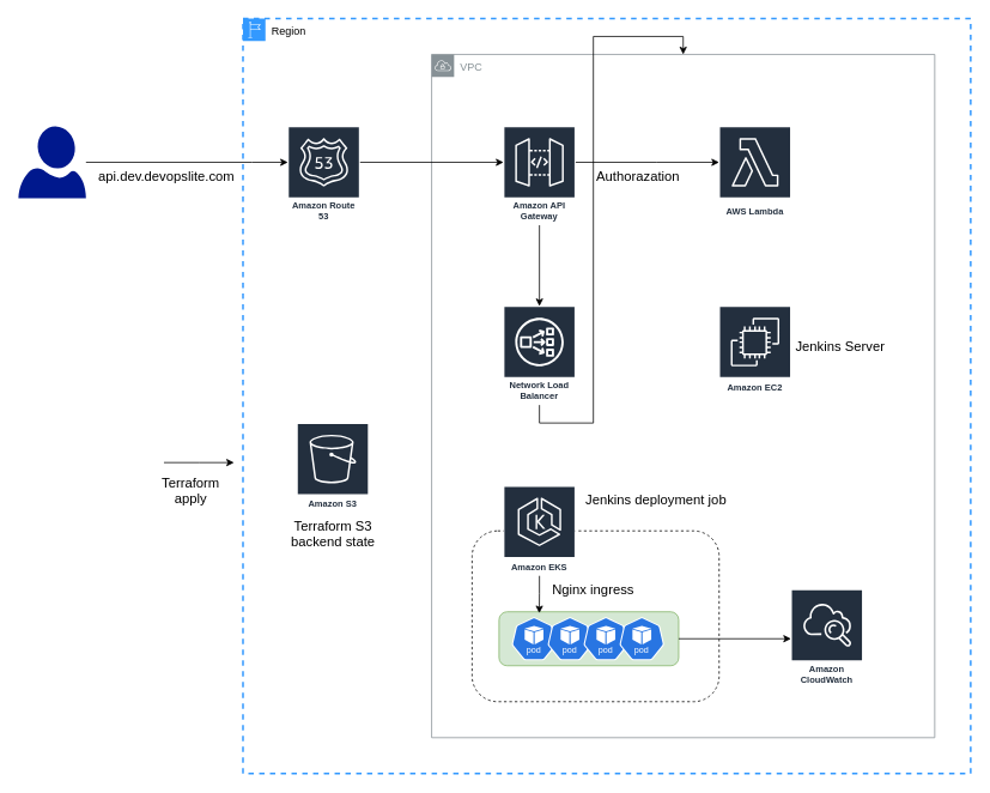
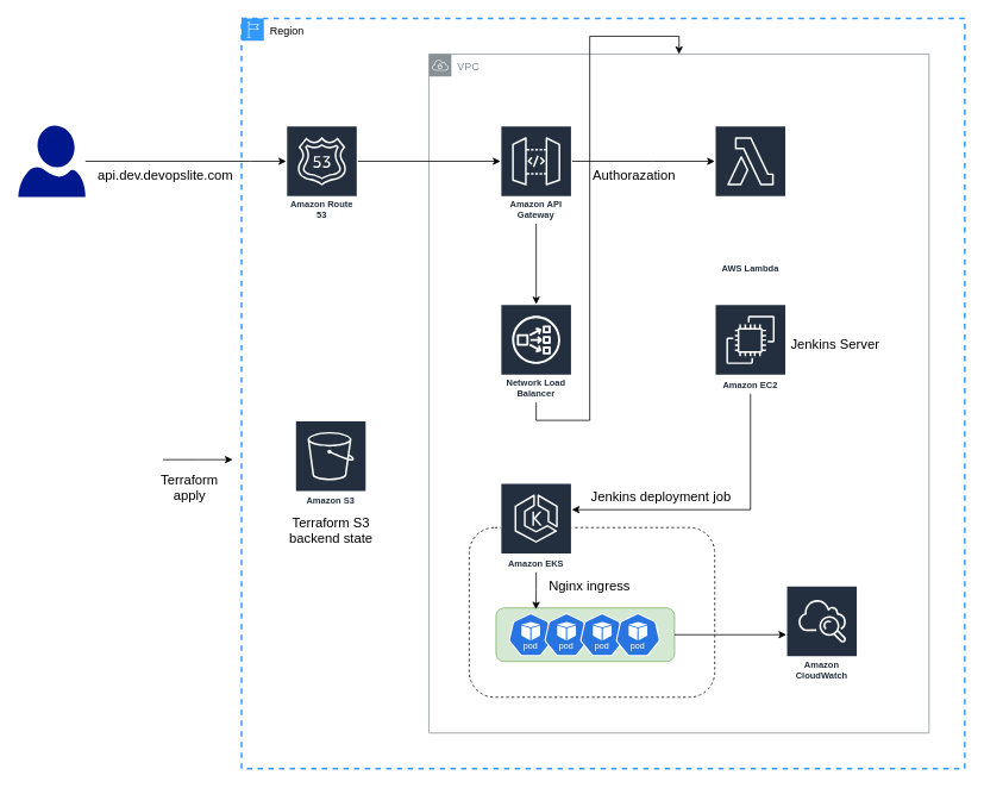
- <mxCell id="8" value="AWS Lambda" style="sketch=0;outlineConnect=0;fontColor=#232F3E;gradientColor=none;strokeColor=#ffffff;fillColor=#232F3E;dashed=0;verticalLabelPosition=middle;verticalAlign=bottom;align=center;html=1;whiteSpace=wrap;fontSize=10;fontStyle=1;spacing=3;shape=mxgraph.aws4.productIcon;prIcon=mxgraph.aws4.lambda;" vertex="1" parent="1"><mxGeometry x="800" y="140" width="80" height="105" as="geometry" /></mxCell>
+ <mxCell id="8" value="AWS Lambda" style="sketch=0;outlineConnect=0;fontColor=#232F3E;gradientColor=none;strokeColor=#ffffff;fillColor=#232F3E;dashed=0;verticalLabelPosition=middle;verticalAlign=bottom;align=center;html=1;whiteSpace=wrap;fontSize=10;fontStyle=1;spacing=3;shape=mxgraph.aws4.productIcon;prIcon=mxgraph.aws4.lambda;" vertex="1" parent="1"><mxGeometry x="800" y="140" width="80" height="170" as="geometry" /></mxCell>
- <mxCell id="34" value="Jenkins deployment job" style="text;html=1;align=center;verticalAlign=middle;whiteSpace=wrap;rounded=0;fontSize=15;" vertex="1" parent="1"><mxGeometry x="650" y="540" width="160" height="30" as="geometry" /></mxCell>
+ <mxCell id="34" value="Jenkins deployment job" style="text;html=1;align=center;verticalAlign=middle;whiteSpace=wrap;rounded=0;fontSize=15;" vertex="1" parent="1"><mxGeometry x="660" y="540" width="160" height="30" as="geometry" /></mxCell>
+ <mxCell id="10" style="edgeStyle=orthogonalEdgeStyle;rounded=0;orthogonalLoop=1;jettySize=auto;html=1;" edge="1" parent="1" source="11" target="16"><mxGeometry relative="1" as="geometry"><Array as="points"><mxPoint x="840" y="570" /></Array></mxGeometry></mxCell>
